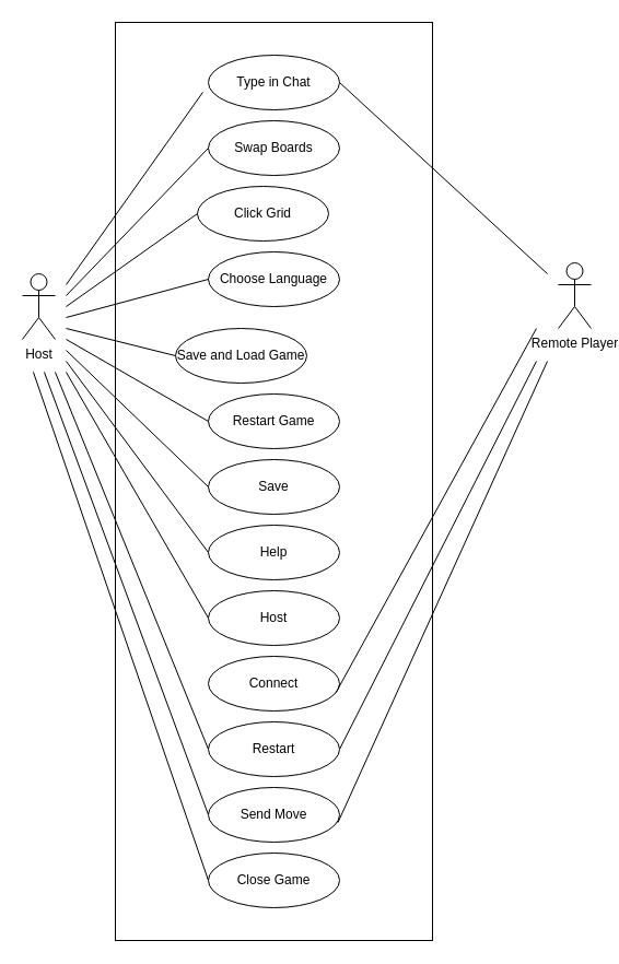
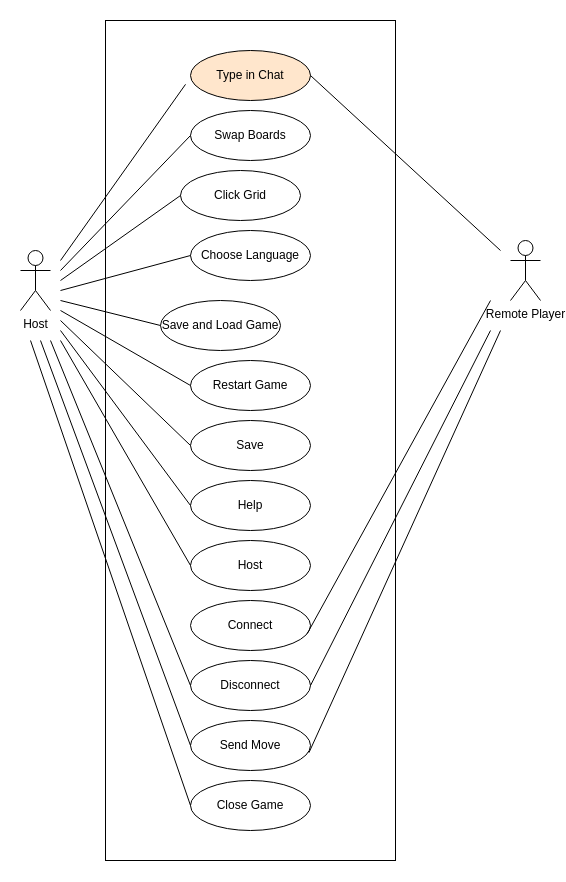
- <mxCell id="5" value="Type in Chat" style="ellipse;whiteSpace=wrap;html=1;" parent="1" vertex="1"><mxGeometry x="190" y="50" width="120" height="50" as="geometry" /></mxCell>
+ <mxCell id="5" value="Type in Chat" style="ellipse;whiteSpace=wrap;html=1;fillColor=#ffe6cc;" parent="1" vertex="1"><mxGeometry x="190" y="50" width="120" height="50" as="geometry" /></mxCell>
- <mxCell id="26" value="Restart" style="ellipse;whiteSpace=wrap;html=1;" vertex="1" parent="1"><mxGeometry x="190" y="660" width="120" height="50" as="geometry" /></mxCell>
+ <mxCell id="26" value="Disconnect" style="ellipse;whiteSpace=wrap;html=1;" vertex="1" parent="1"><mxGeometry x="190" y="660" width="120" height="50" as="geometry" /></mxCell>
